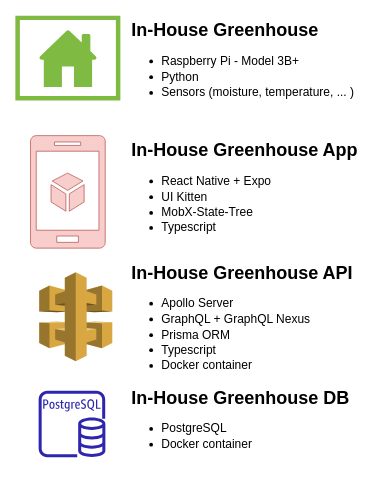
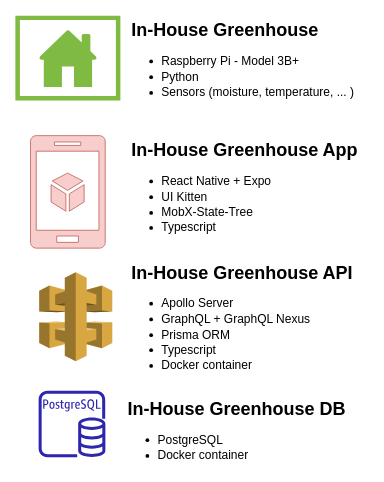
- <mxCell id="9" value="&lt;h1&gt;In-House Greenhouse DB&lt;/h1&gt;&lt;div style=&quot;font-size: 16px&quot;&gt;&lt;ul style=&quot;line-height: 1.3&quot;&gt;&lt;li&gt;PostgreSQL&lt;/li&gt;&lt;li&gt;Docker container&lt;/li&gt;&lt;/ul&gt;&lt;/div&gt;" style="text;html=1;strokeColor=none;fillColor=none;spacing=5;spacingTop=-20;whiteSpace=wrap;overflow=hidden;rounded=0;" vertex="1" parent="1"><mxGeometry x="170" y="510" width="320" height="110" as="geometry" /></mxCell>
+ <mxCell id="9" value="&lt;h1&gt;In-House Greenhouse DB&lt;/h1&gt;&lt;div style=&quot;font-size: 16px&quot;&gt;&lt;ul style=&quot;line-height: 1.3&quot;&gt;&lt;li&gt;PostgreSQL&lt;/li&gt;&lt;li&gt;Docker container&lt;/li&gt;&lt;/ul&gt;&lt;/div&gt;" style="text;html=1;strokeColor=none;fillColor=none;spacing=5;spacingTop=-20;whiteSpace=wrap;overflow=hidden;rounded=0;" vertex="1" parent="1"><mxGeometry x="165" y="525" width="320" height="110" as="geometry" /></mxCell>
